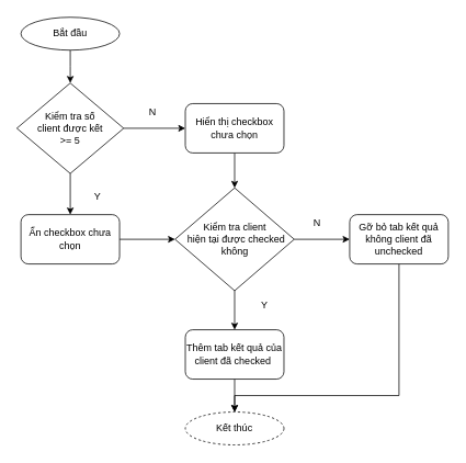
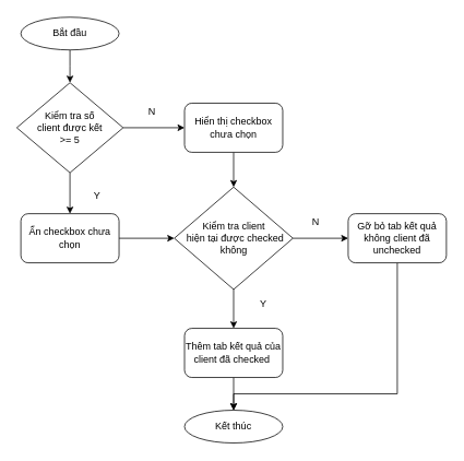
- <mxCell id="4" value="Kết thúc" style="ellipse;whiteSpace=wrap;html=1;dashed=1;" vertex="1" parent="1"><mxGeometry x="225" y="500" width="120" height="40" as="geometry" /></mxCell>
+ <mxCell id="4" value="Kết thúc" style="ellipse;whiteSpace=wrap;html=1;" vertex="1" parent="1"><mxGeometry x="225" y="500" width="120" height="40" as="geometry" /></mxCell>
